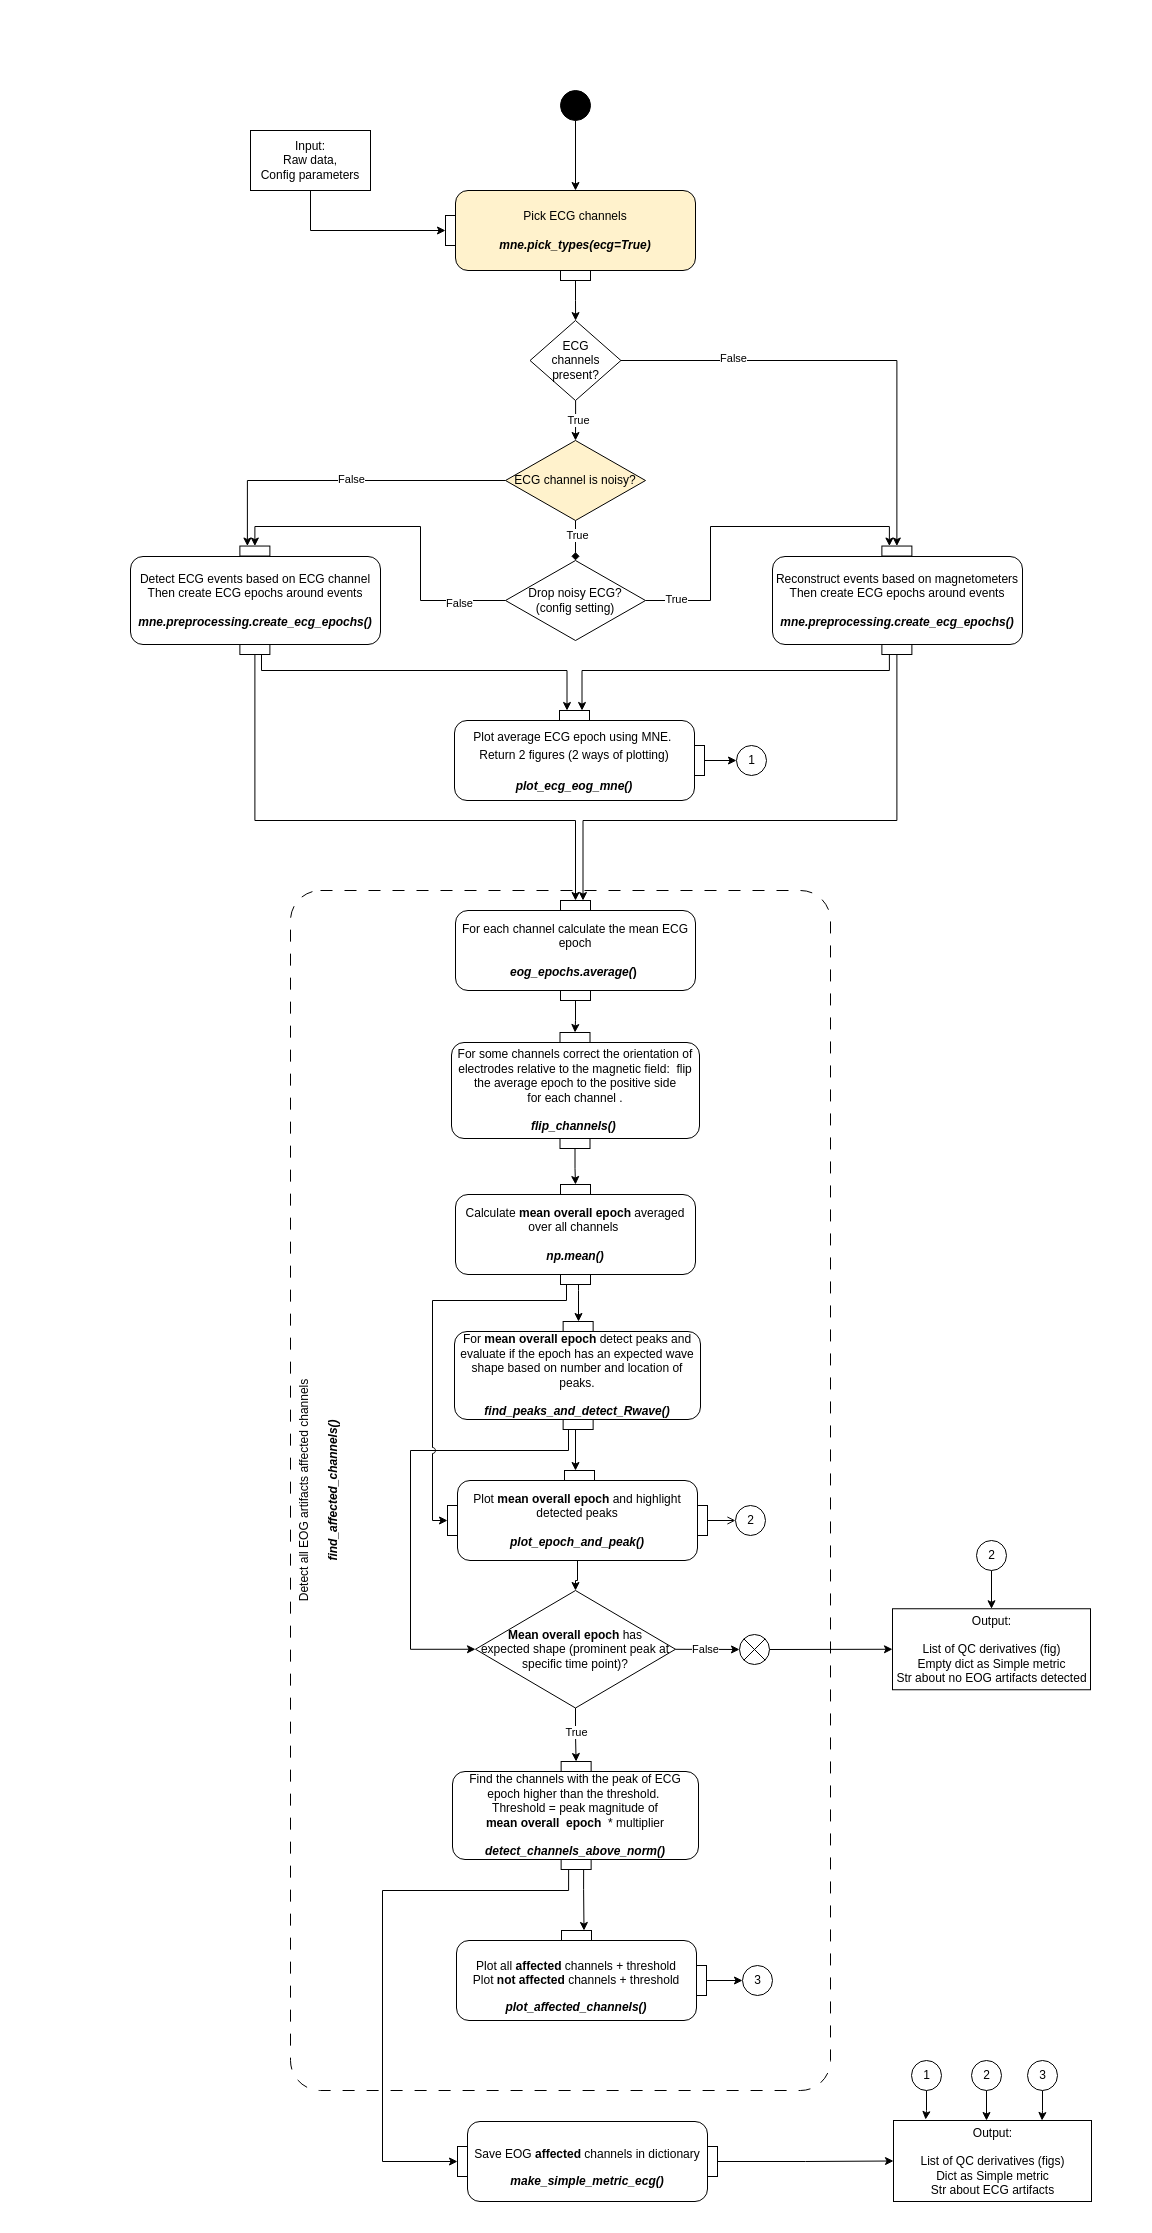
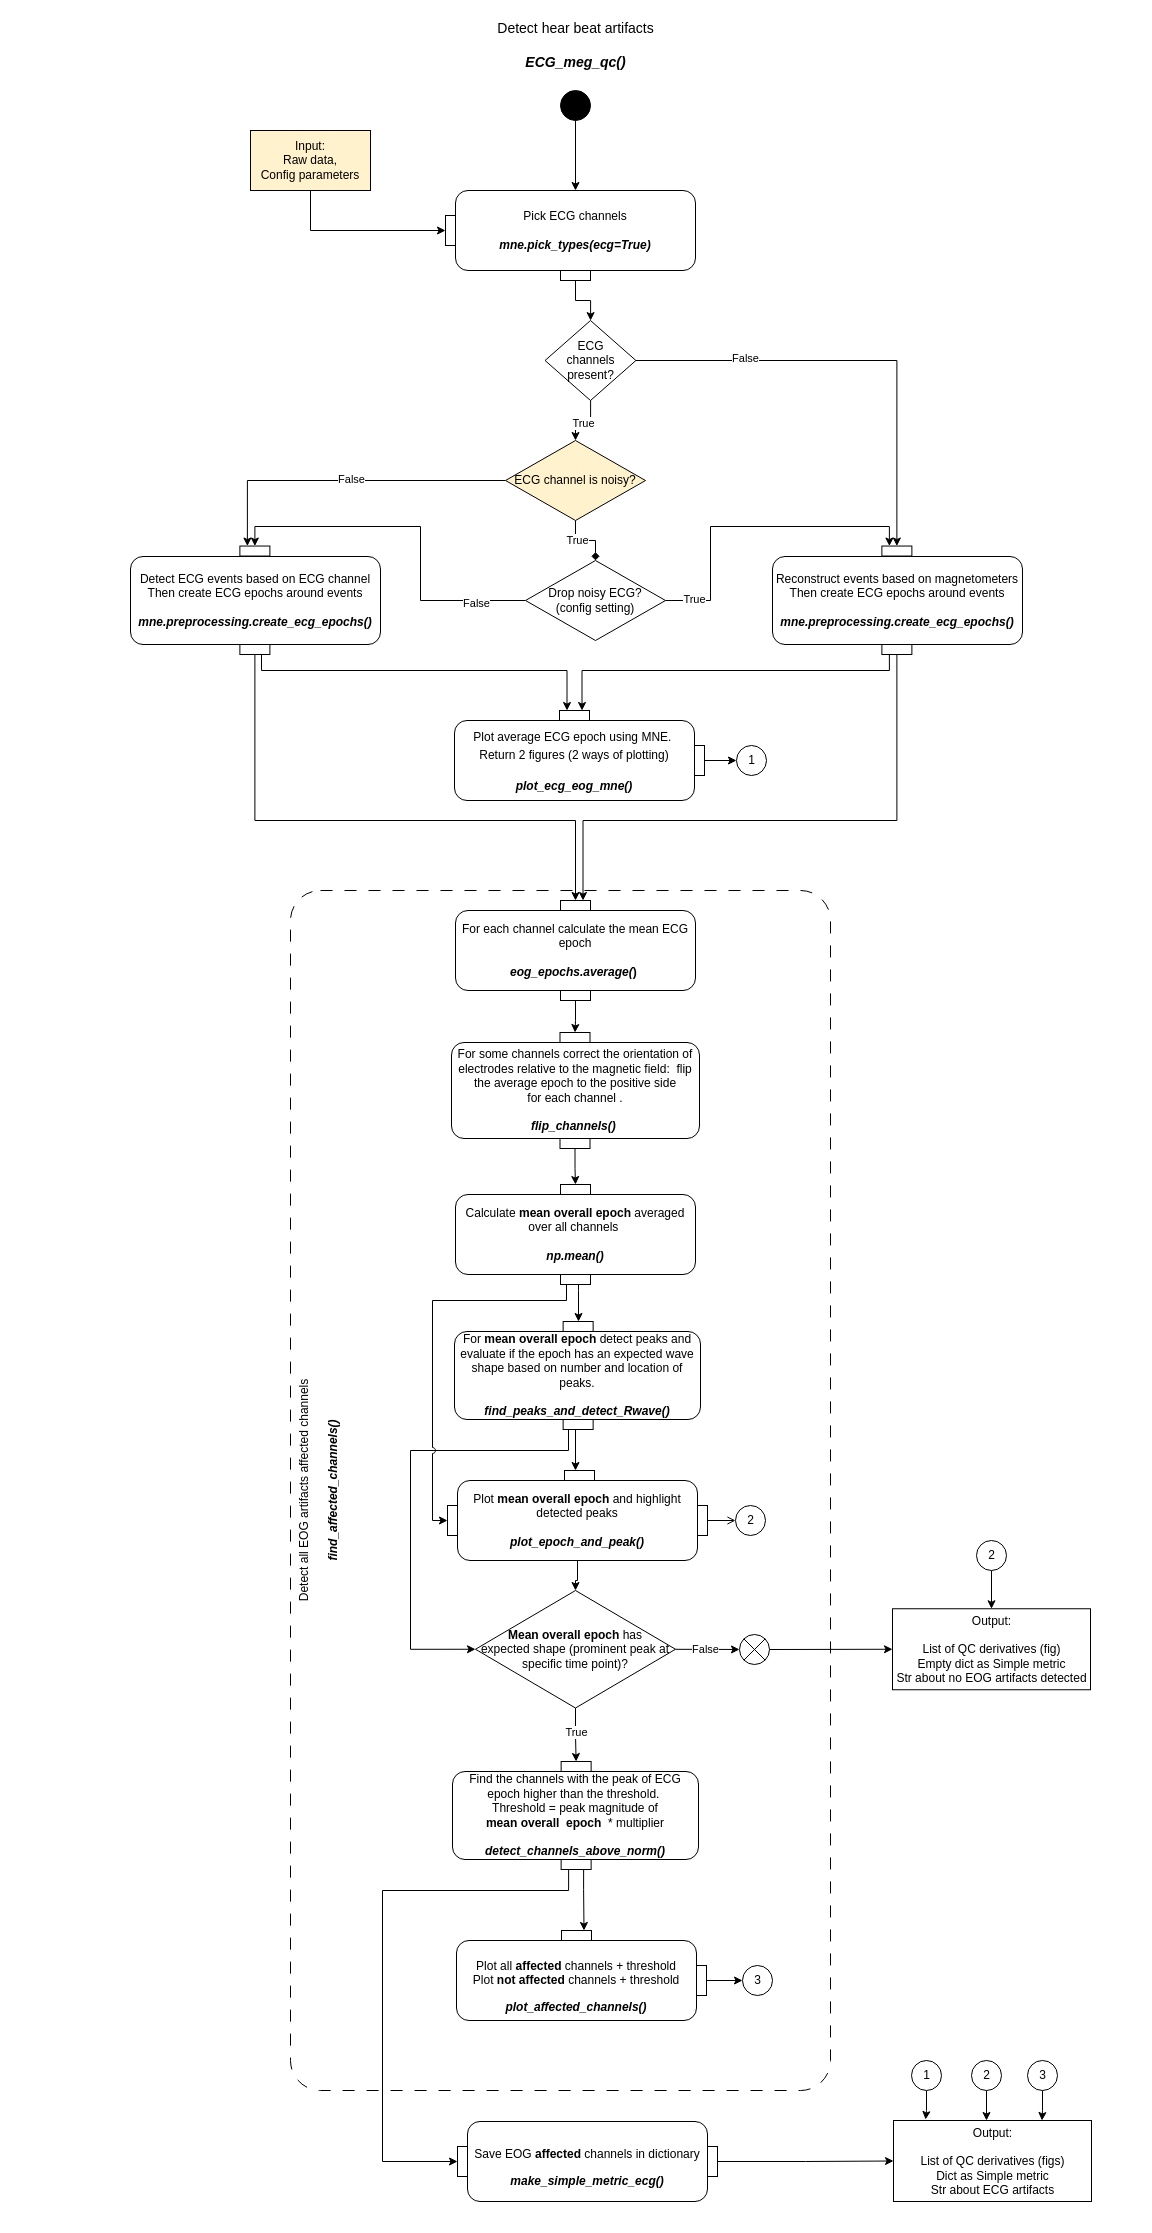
+ <mxCell id="2" value="&lt;font style=&quot;font-size: 14px;&quot;&gt;&lt;span style=&quot;font-weight: normal;&quot;&gt;Detect hear beat artifacts&lt;/span&gt;&lt;br&gt;&lt;i&gt;ECG_meg_qc()&lt;/i&gt;&lt;br&gt;&lt;/font&gt;" style="text;strokeColor=none;fillColor=none;html=1;fontSize=28;fontStyle=1;verticalAlign=middle;align=center;" parent="1" vertex="1"><mxGeometry x="20" y="20" width="1110" height="40" as="geometry" /></mxCell>
- <mxCell id="4" value="Input:&lt;br style=&quot;border-color: var(--border-color);&quot;&gt;Raw data,&lt;br&gt;Config parameters" style="rounded=0;whiteSpace=wrap;html=1;" parent="1" vertex="1"><mxGeometry x="250" y="130" width="120" height="60" as="geometry" /></mxCell>
+ <mxCell id="4" value="Input:&lt;br style=&quot;border-color: var(--border-color);&quot;&gt;Raw data,&lt;br&gt;Config parameters" style="rounded=0;whiteSpace=wrap;html=1;fillColor=#fff2cc;" parent="1" vertex="1"><mxGeometry x="250" y="130" width="120" height="60" as="geometry" /></mxCell>
- <mxCell id="8" value="Pick ECG channels&lt;br&gt;&lt;br&gt;&lt;b&gt;&lt;i&gt;mne.pick_types(ecg=True)&lt;/i&gt;&lt;/b&gt;" style="html=1;align=center;verticalAlign=middle;rounded=1;absoluteArcSize=1;arcSize=25;dashed=0;fontFamily=Helvetica;fontSize=12;whiteSpace=wrap;container=0;noLabel=0;imageAlign=center;fillColor=#fff2cc;" parent="7" vertex="1"><mxGeometry x="10" width="240" height="80" as="geometry" /></mxCell>
+ <mxCell id="8" value="Pick ECG channels&lt;br&gt;&lt;br&gt;&lt;b&gt;&lt;i&gt;mne.pick_types(ecg=True)&lt;/i&gt;&lt;/b&gt;" style="html=1;align=center;verticalAlign=middle;rounded=1;absoluteArcSize=1;arcSize=25;dashed=0;fontFamily=Helvetica;fontSize=12;whiteSpace=wrap;container=0;noLabel=0;imageAlign=center;" parent="7" vertex="1"><mxGeometry x="10" width="240" height="80" as="geometry" /></mxCell>
- <mxCell id="15" value="ECG &lt;br&gt;channels present?" style="rhombus;whiteSpace=wrap;html=1;fontFamily=Helvetica;fontColor=#000000;" parent="1" vertex="1"><mxGeometry x="529.56" y="320" width="90.87" height="80" as="geometry" /></mxCell>
+ <mxCell id="15" value="ECG &lt;br&gt;channels present?" style="rhombus;whiteSpace=wrap;html=1;fontFamily=Helvetica;fontColor=#000000;" parent="1" vertex="1"><mxGeometry x="544.56" y="320" width="90.87" height="80" as="geometry" /></mxCell>
- <mxCell id="98" value="Drop noisy ECG?&lt;br&gt;(config setting)" style="rhombus;whiteSpace=wrap;html=1;fontFamily=Helvetica;fontColor=#000000;" parent="1" vertex="1"><mxGeometry x="505" y="560" width="140" height="80" as="geometry" /></mxCell>
+ <mxCell id="98" value="Drop noisy ECG?&lt;br&gt;(config setting)" style="rhombus;whiteSpace=wrap;html=1;fontFamily=Helvetica;fontColor=#000000;" parent="1" vertex="1"><mxGeometry x="525" y="560" width="140" height="80" as="geometry" /></mxCell>
